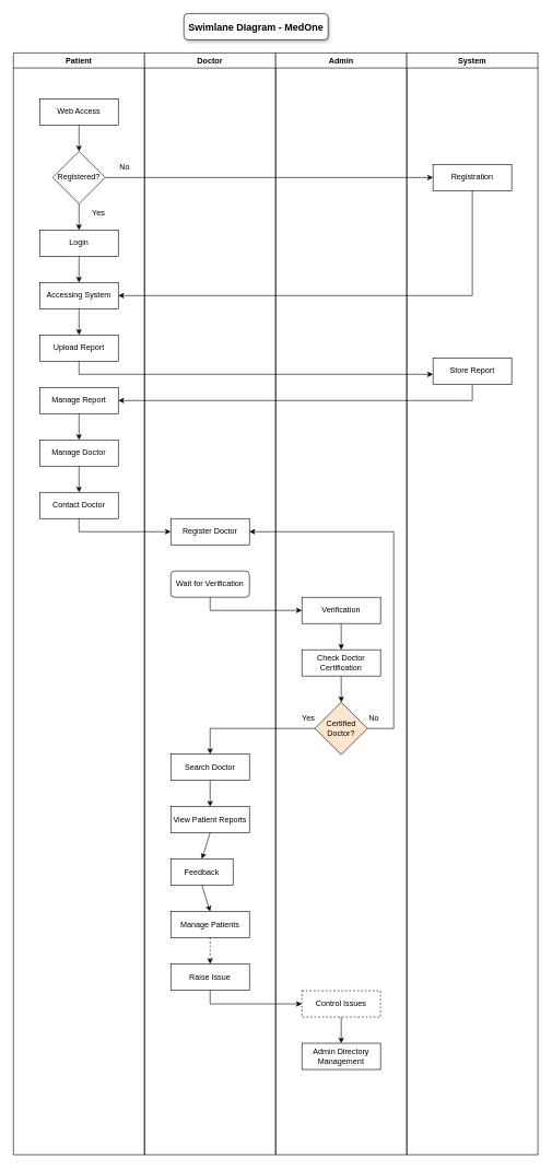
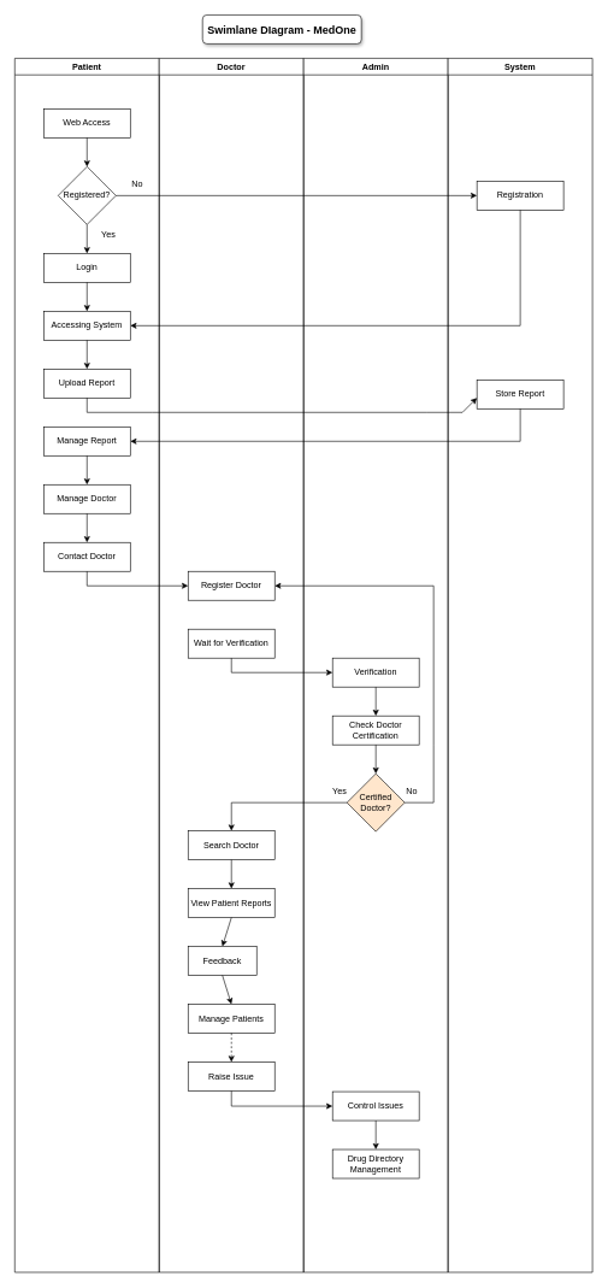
- <mxCell id="44" value="Store Report" style="rounded=0;whiteSpace=wrap;html=1;" vertex="1" parent="42"><mxGeometry x="40" y="465" width="120" height="40" as="geometry" /></mxCell>
+ <mxCell id="44" value="Store Report" style="rounded=0;whiteSpace=wrap;html=1;" vertex="1" parent="42"><mxGeometry x="40" y="445" width="120" height="40" as="geometry" /></mxCell>
- <mxCell id="21" value="Wait for Verification" style="whiteSpace=wrap;html=1;rounded=1;" vertex="1" parent="19"><mxGeometry x="40" y="790" width="120" height="40" as="geometry" /></mxCell>
+ <mxCell id="21" value="Wait for Verification" style="rounded=0;whiteSpace=wrap;html=1;" vertex="1" parent="19"><mxGeometry x="40" y="790" width="120" height="40" as="geometry" /></mxCell>
- <mxCell id="39" value="Control Issues" style="rounded=0;whiteSpace=wrap;html=1;dashed=1;" vertex="1" parent="31"><mxGeometry x="40" y="1430" width="120" height="40" as="geometry" /></mxCell>
+ <mxCell id="39" value="Control Issues" style="rounded=0;whiteSpace=wrap;html=1;" vertex="1" parent="31"><mxGeometry x="40" y="1430" width="120" height="40" as="geometry" /></mxCell>
- <mxCell id="40" value="Admin Directory Management" style="rounded=0;whiteSpace=wrap;html=1;" vertex="1" parent="31"><mxGeometry x="40" y="1510" width="120" height="40" as="geometry" /></mxCell>
+ <mxCell id="40" value="Drug Directory Management" style="rounded=0;whiteSpace=wrap;html=1;" vertex="1" parent="31"><mxGeometry x="40" y="1510" width="120" height="40" as="geometry" /></mxCell>
